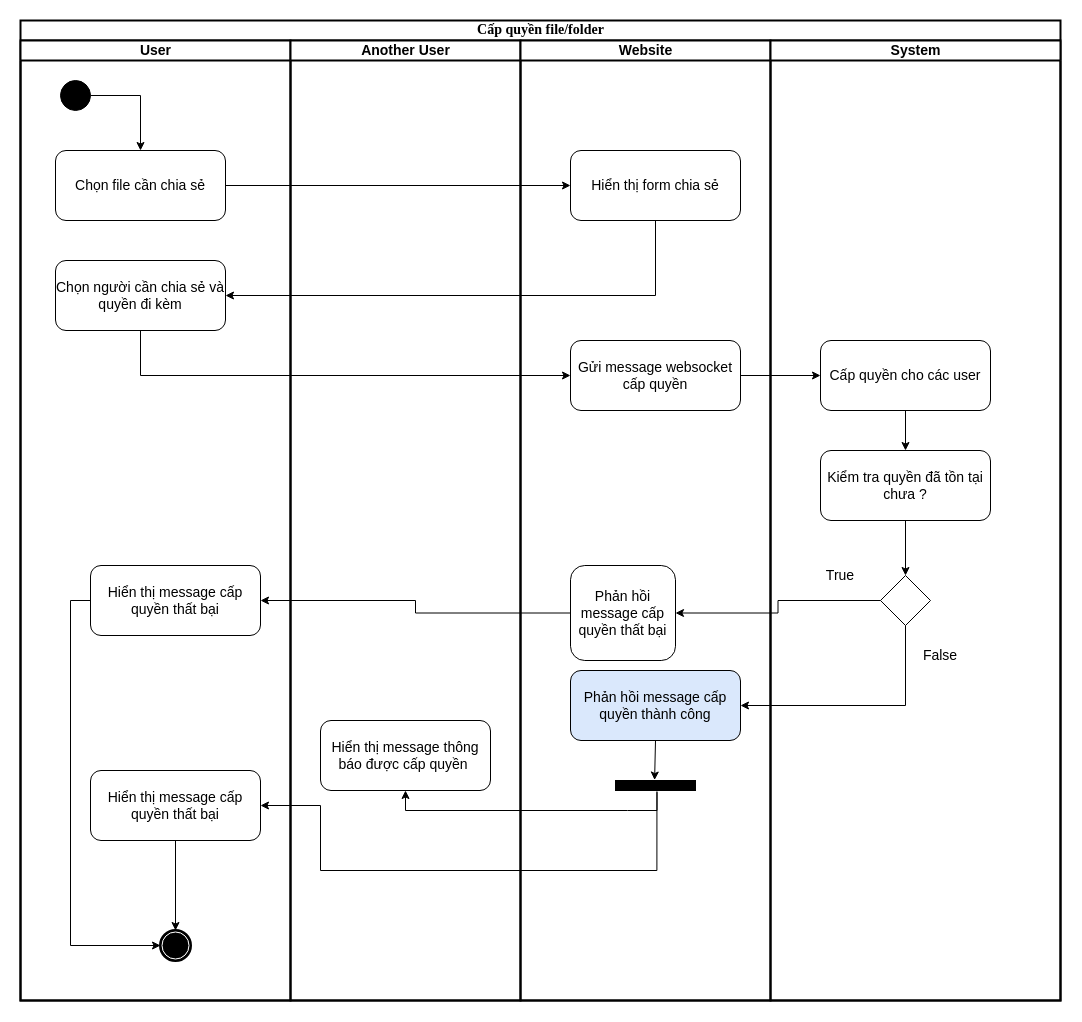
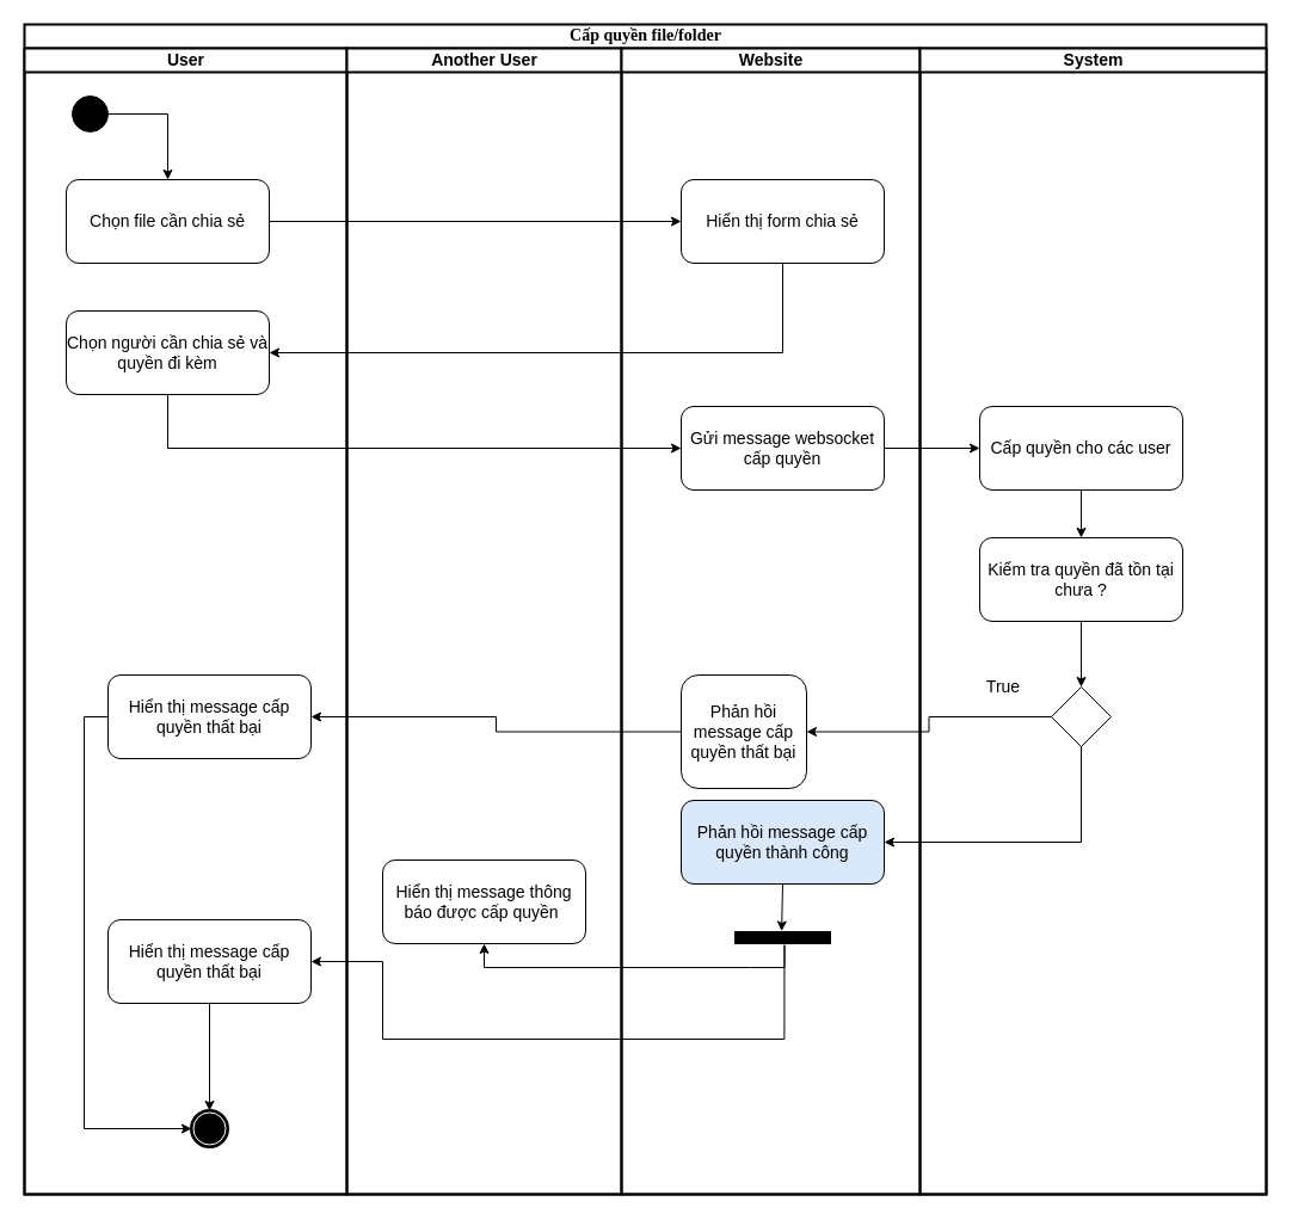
- <mxCell id="33" value="False" style="text;html=1;strokeColor=none;fillColor=none;align=center;verticalAlign=middle;whiteSpace=wrap;rounded=0;fontSize=14;" vertex="1" parent="26"><mxGeometry x="140" y="600" width="60" height="30" as="geometry" /></mxCell>
